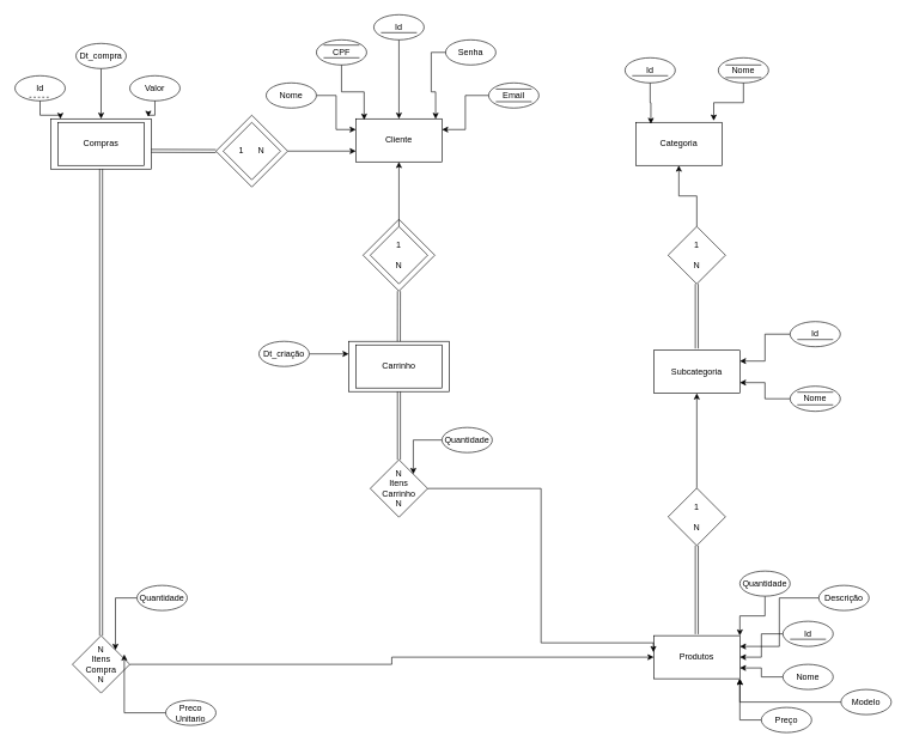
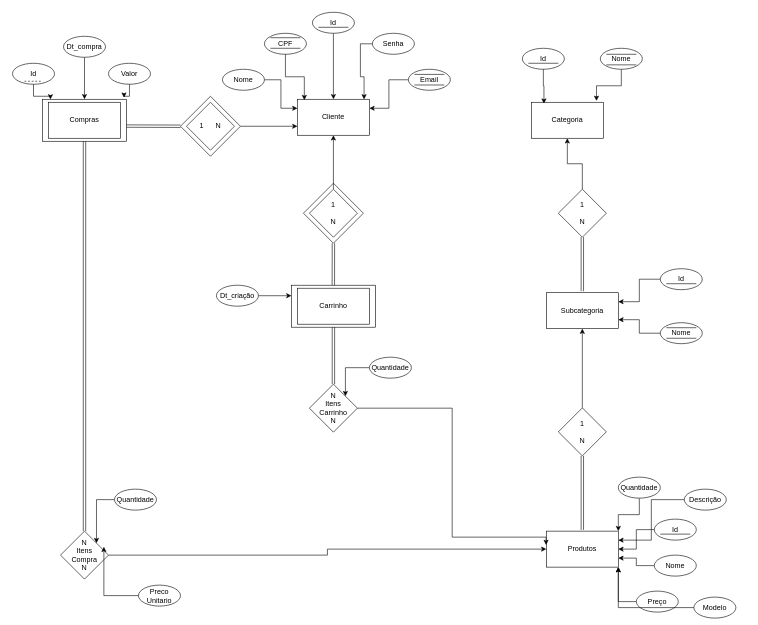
- <mxCell id="47" value="Modelo" style="ellipse;whiteSpace=wrap;html=1;" vertex="1" parent="1"><mxGeometry x="1171" y="960" width="70" height="35" as="geometry" /></mxCell>
+ <mxCell id="47" value="Modelo" style="ellipse;whiteSpace=wrap;html=1;" vertex="1" parent="1"><mxGeometry x="1156" y="995" width="70" height="35" as="geometry" /></mxCell>
